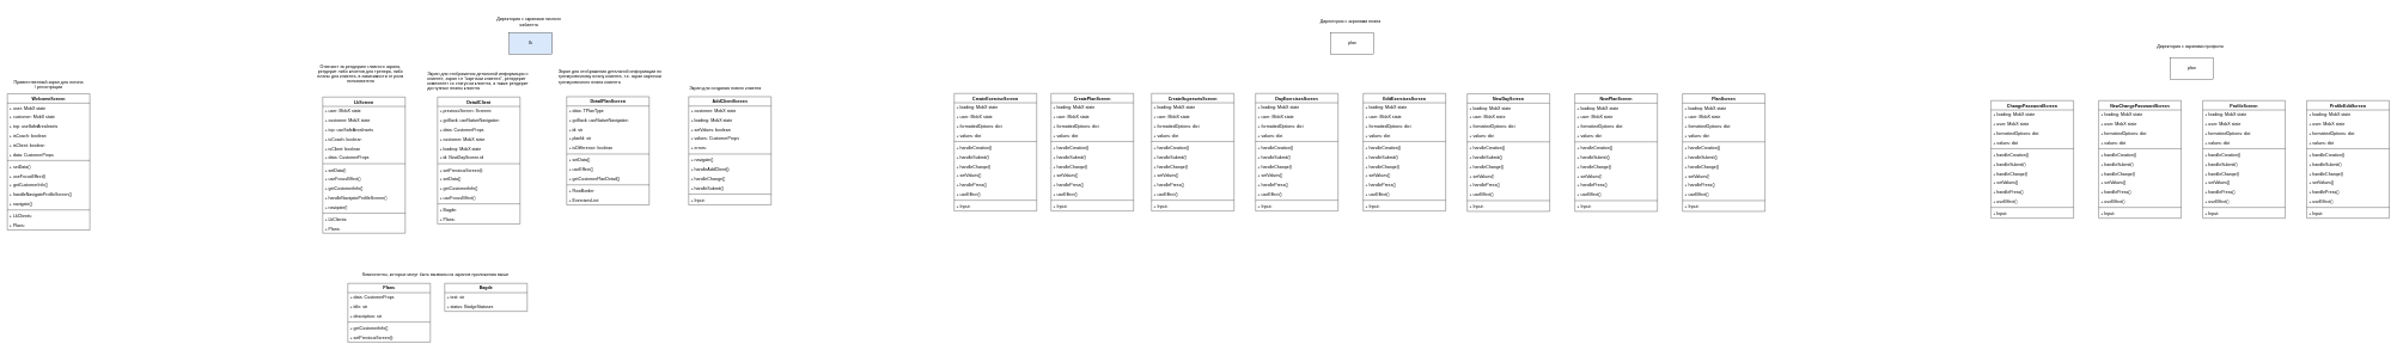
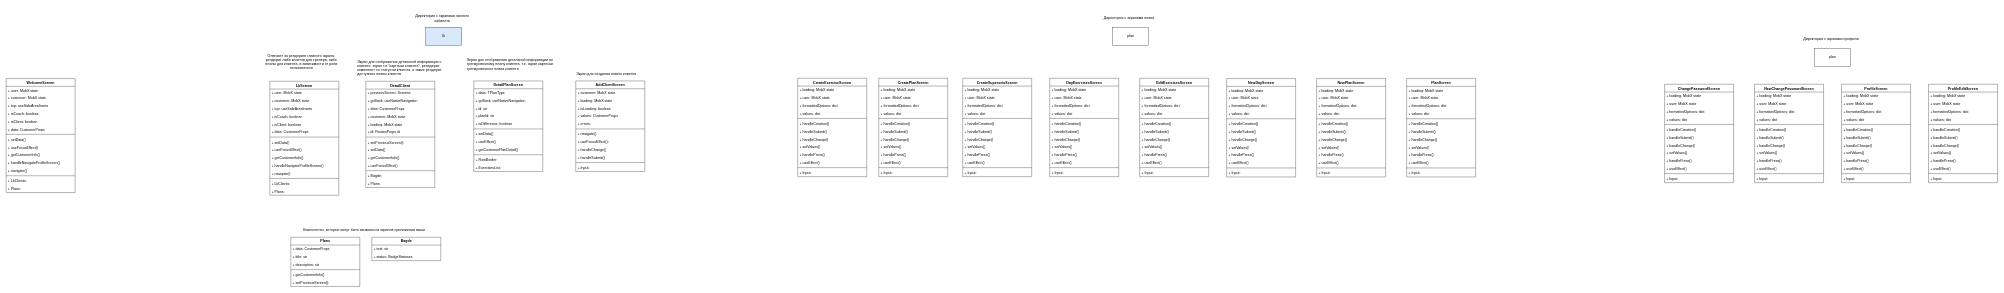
- <mxCell id="96" value="Приветственный экран для логина / регистрации" style="text;strokeColor=none;align=center;fillColor=none;html=1;verticalAlign=middle;whiteSpace=wrap;rounded=0;" vertex="1" parent="1"><mxGeometry x="35" y="210" width="200" height="50" as="geometry" /></mxCell>
- <mxCell id="50" value="+&amp;nbsp;setValues: boolean" style="text;strokeColor=none;fillColor=none;align=left;verticalAlign=top;spacingLeft=4;spacingRight=4;overflow=hidden;rotatable=0;points=[[0,0.5],[1,0.5]];portConstraint=eastwest;whiteSpace=wrap;html=1;" vertex="1" parent="47"><mxGeometry y="78" width="230" height="26" as="geometry" /></mxCell>
+ <mxCell id="50" value="+&amp;nbsp;isLoading: boolean" style="text;strokeColor=none;fillColor=none;align=left;verticalAlign=top;spacingLeft=4;spacingRight=4;overflow=hidden;rotatable=0;points=[[0,0.5],[1,0.5]];portConstraint=eastwest;whiteSpace=wrap;html=1;" vertex="1" parent="47"><mxGeometry y="78" width="230" height="26" as="geometry" /></mxCell>
- <mxCell id="25" value="+ id&lt;span style=&quot;background-color: initial;&quot;&gt;:&amp;nbsp;&lt;/span&gt;NewDayScreen.id" style="text;strokeColor=none;fillColor=none;align=left;verticalAlign=top;spacingLeft=4;spacingRight=4;overflow=hidden;rotatable=0;points=[[0,0.5],[1,0.5]];portConstraint=eastwest;whiteSpace=wrap;html=1;" parent="19" vertex="1"><mxGeometry y="156" width="230" height="26" as="geometry" /></mxCell>
+ <mxCell id="25" value="+ id&lt;span style=&quot;background-color: initial;&quot;&gt;:&amp;nbsp;&lt;/span&gt;RoutesProps.id" style="text;strokeColor=none;fillColor=none;align=left;verticalAlign=top;spacingLeft=4;spacingRight=4;overflow=hidden;rotatable=0;points=[[0,0.5],[1,0.5]];portConstraint=eastwest;whiteSpace=wrap;html=1;" parent="19" vertex="1"><mxGeometry y="156" width="230" height="26" as="geometry" /></mxCell>
- <mxCell id="55" value="+&amp;nbsp;handleAddClient&lt;span style=&quot;background-color: initial;&quot;&gt;()&lt;/span&gt;&lt;span style=&quot;background-color: initial;&quot;&gt;:&amp;nbsp;&lt;/span&gt;" style="text;strokeColor=none;fillColor=none;align=left;verticalAlign=top;spacingLeft=4;spacingRight=4;overflow=hidden;rotatable=0;points=[[0,0.5],[1,0.5]];portConstraint=eastwest;whiteSpace=wrap;html=1;" parent="47" vertex="1"><mxGeometry y="190" width="230" height="26" as="geometry" /></mxCell>
+ <mxCell id="55" value="+&amp;nbsp;useFocusEffect&lt;span style=&quot;background-color: initial;&quot;&gt;()&lt;/span&gt;&lt;span style=&quot;background-color: initial;&quot;&gt;:&amp;nbsp;&lt;/span&gt;" style="text;strokeColor=none;fillColor=none;align=left;verticalAlign=top;spacingLeft=4;spacingRight=4;overflow=hidden;rotatable=0;points=[[0,0.5],[1,0.5]];portConstraint=eastwest;whiteSpace=wrap;html=1;" parent="47" vertex="1"><mxGeometry y="190" width="230" height="26" as="geometry" /></mxCell>
